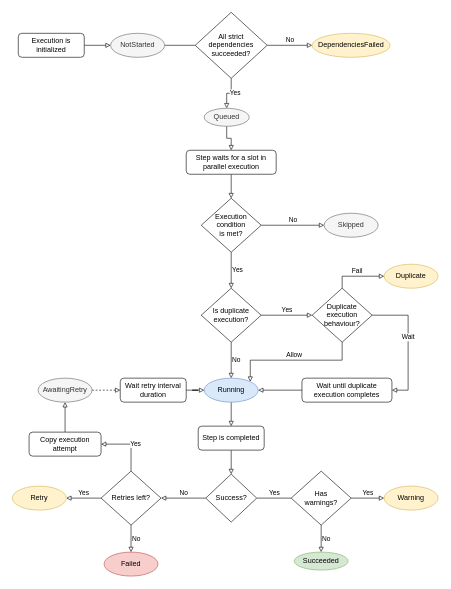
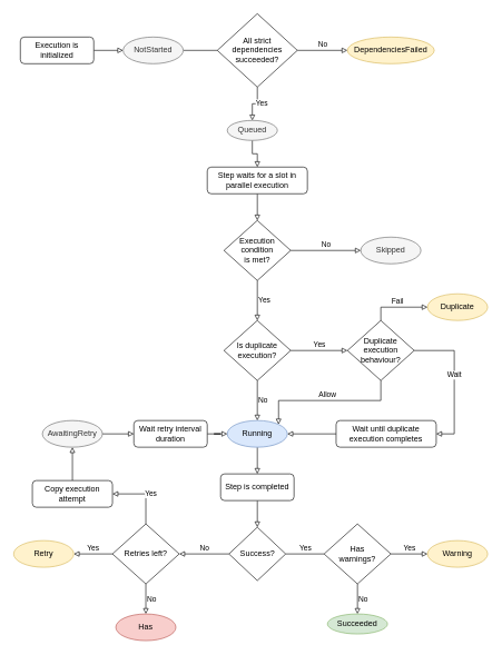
- <mxCell id="41" style="edgeStyle=orthogonalEdgeStyle;rounded=0;orthogonalLoop=1;jettySize=auto;html=1;entryX=0;entryY=0.5;entryDx=0;entryDy=0;endArrow=block;endFill=0;dashed=1;" edge="1" parent="1" source="42" target="44"><mxGeometry relative="1" as="geometry" /></mxCell>
+ <mxCell id="41" style="edgeStyle=orthogonalEdgeStyle;rounded=0;orthogonalLoop=1;jettySize=auto;html=1;entryX=0;entryY=0.5;entryDx=0;entryDy=0;endArrow=block;endFill=0;" edge="1" parent="1" source="42" target="44"><mxGeometry relative="1" as="geometry" /></mxCell>
- <mxCell id="37" value="Failed" style="ellipse;whiteSpace=wrap;html=1;fillColor=#f8cecc;strokeColor=#b85450;" vertex="1" parent="1"><mxGeometry x="173" y="920" width="90" height="40" as="geometry" /></mxCell>
+ <mxCell id="37" value="Has" style="ellipse;whiteSpace=wrap;html=1;fillColor=#f8cecc;strokeColor=#b85450;" vertex="1" parent="1"><mxGeometry x="173" y="920" width="90" height="40" as="geometry" /></mxCell>
